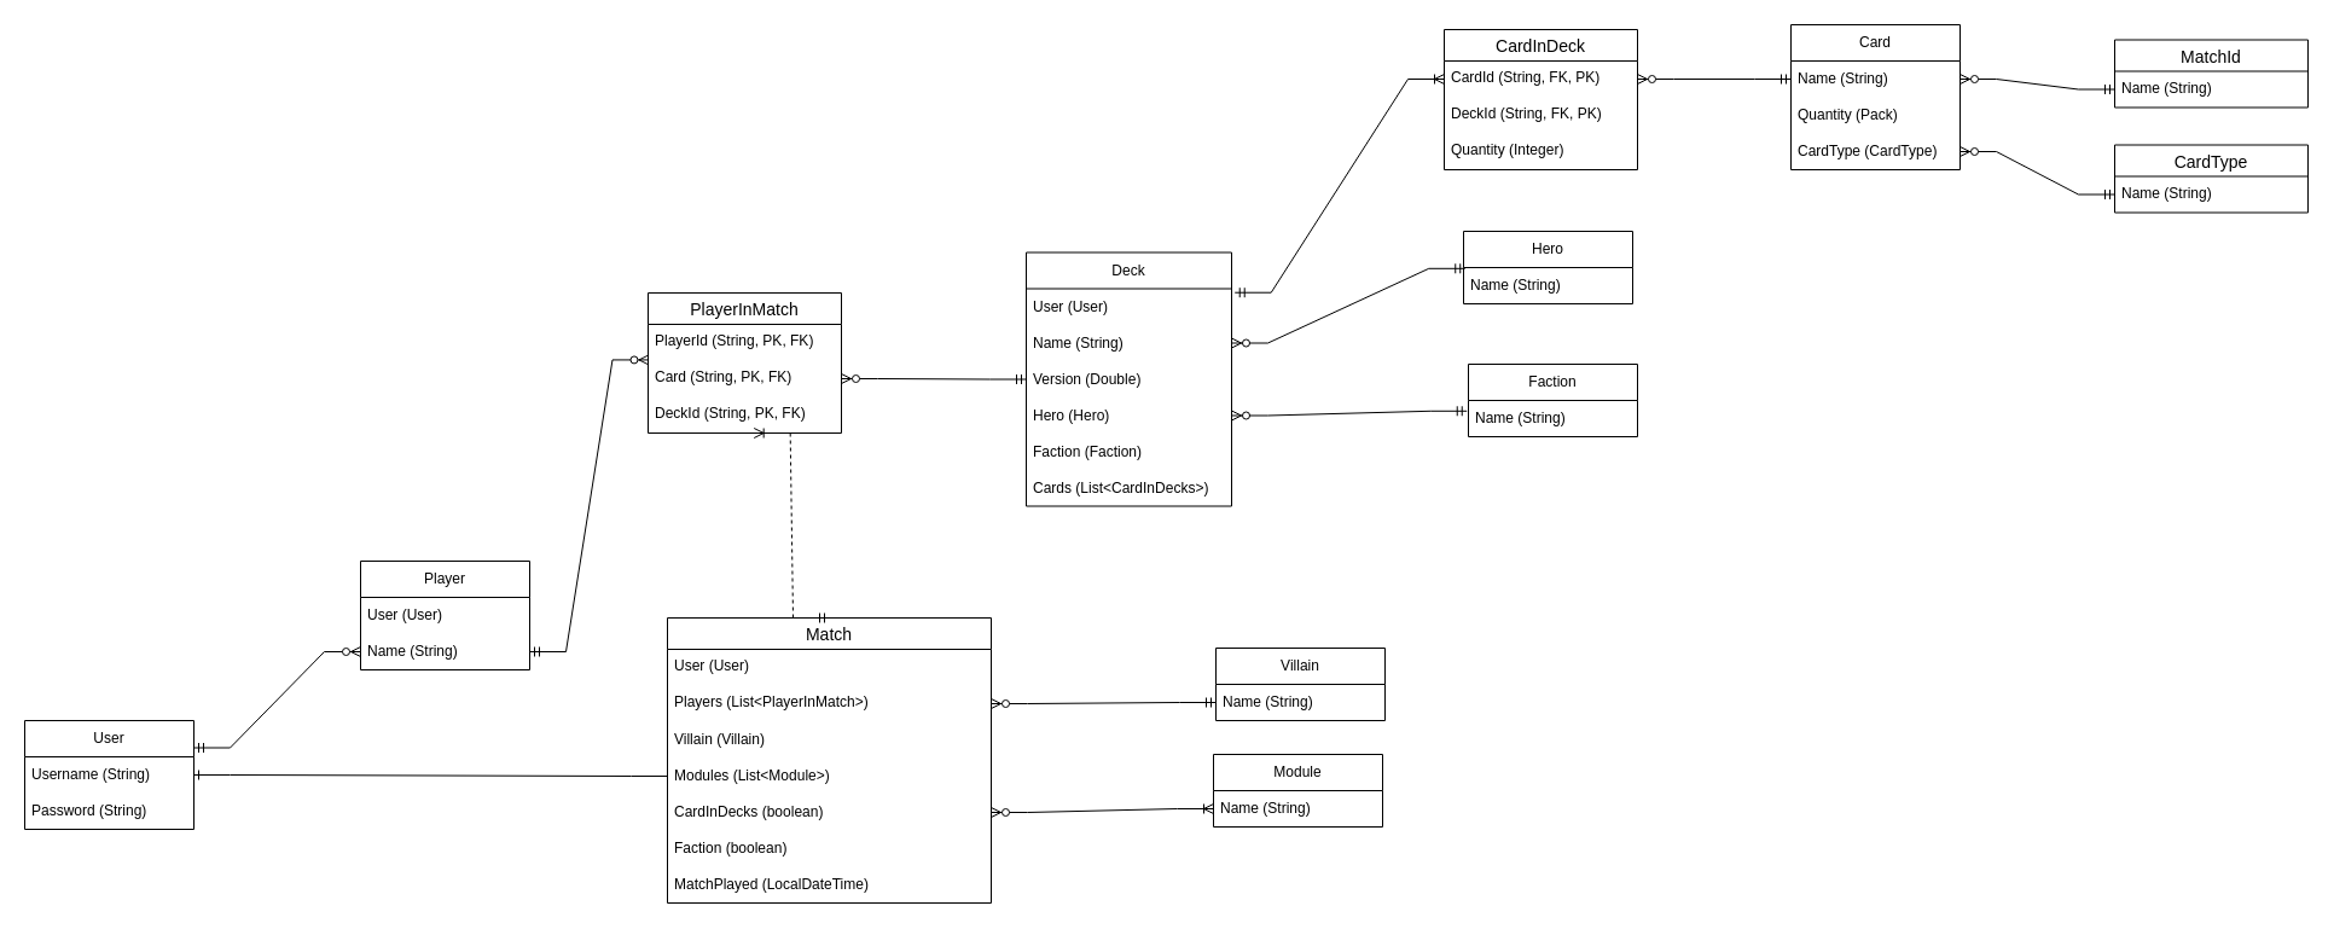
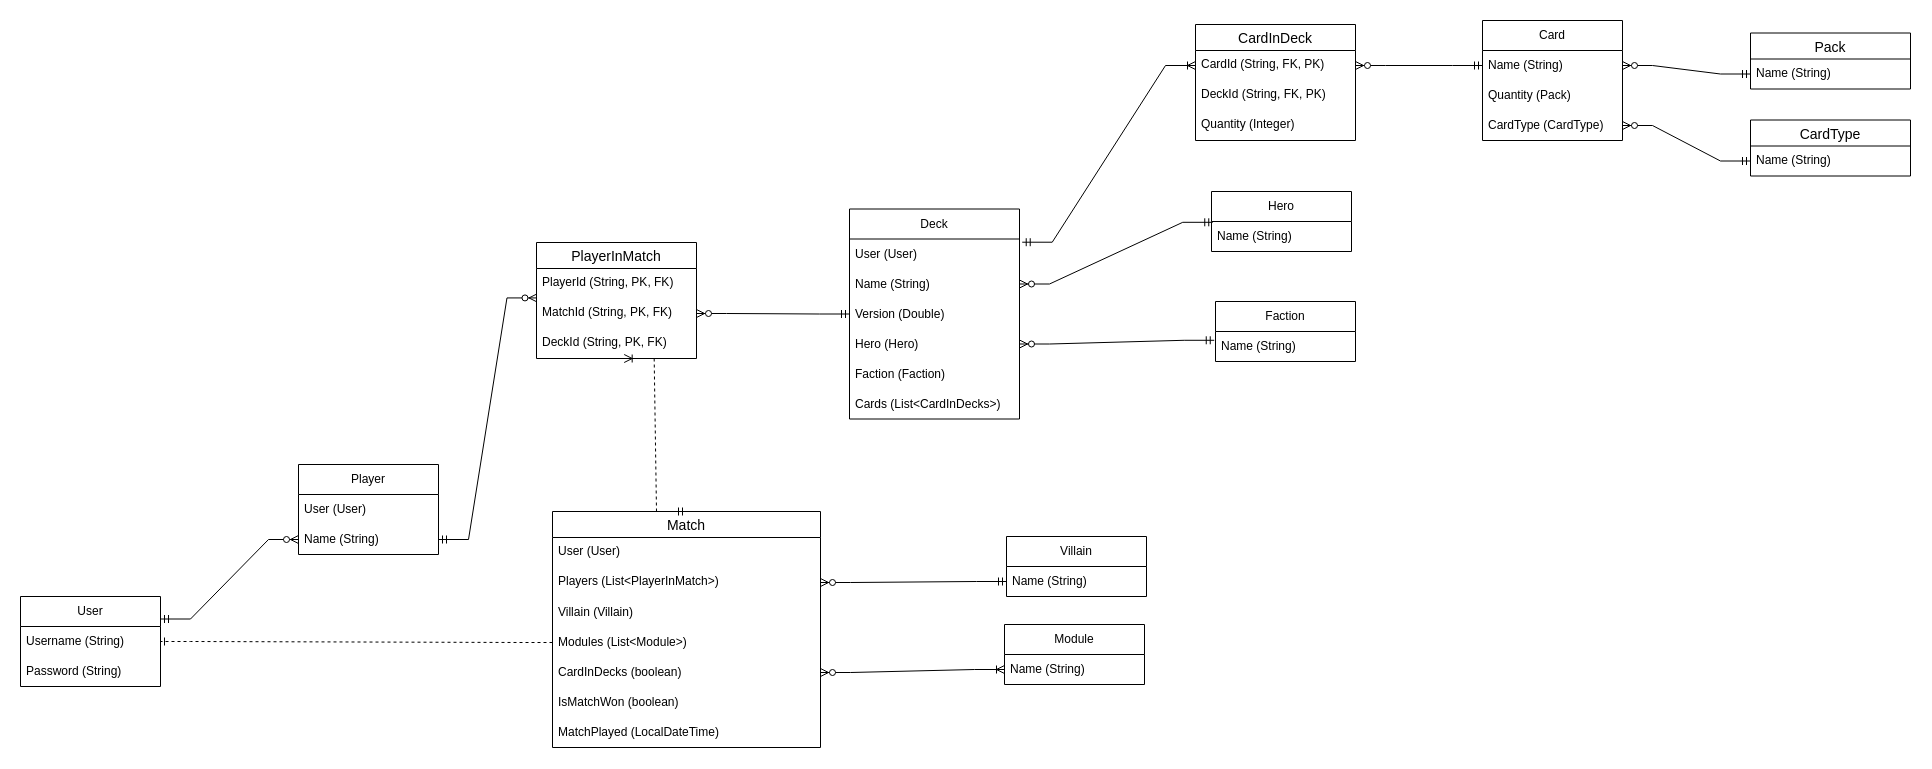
- <mxCell id="48" value="MatchId" style="swimlane;fontStyle=0;childLayout=stackLayout;horizontal=1;startSize=26;horizontalStack=0;resizeParent=1;resizeParentMax=0;resizeLast=0;collapsible=1;marginBottom=0;align=center;fontSize=14;" parent="1" vertex="1"><mxGeometry x="1750" y="32.5" width="160" height="56" as="geometry" /></mxCell>
+ <mxCell id="48" value="Pack" style="swimlane;fontStyle=0;childLayout=stackLayout;horizontal=1;startSize=26;horizontalStack=0;resizeParent=1;resizeParentMax=0;resizeLast=0;collapsible=1;marginBottom=0;align=center;fontSize=14;" parent="1" vertex="1"><mxGeometry x="1750" y="32.5" width="160" height="56" as="geometry" /></mxCell>
- <mxCell id="34" value="Card (String, PK, FK)" style="text;strokeColor=none;fillColor=none;spacingLeft=4;spacingRight=4;overflow=hidden;rotatable=0;points=[[0,0.5],[1,0.5]];portConstraint=eastwest;fontSize=12;whiteSpace=wrap;html=1;" parent="32" vertex="1"><mxGeometry y="56" width="160" height="30" as="geometry" /></mxCell>
+ <mxCell id="34" value="MatchId (String, PK, FK)" style="text;strokeColor=none;fillColor=none;spacingLeft=4;spacingRight=4;overflow=hidden;rotatable=0;points=[[0,0.5],[1,0.5]];portConstraint=eastwest;fontSize=12;whiteSpace=wrap;html=1;" parent="32" vertex="1"><mxGeometry y="56" width="160" height="30" as="geometry" /></mxCell>
- <mxCell id="28" value="" style="edgeStyle=entityRelationEdgeStyle;fontSize=12;html=1;endArrow=ERone;endFill=1;rounded=0;exitX=0;exitY=0.5;exitDx=0;exitDy=0;entryX=1;entryY=0.5;entryDx=0;entryDy=0;" parent="1" source="42" target="3" edge="1"><mxGeometry width="100" height="100" relative="1" as="geometry"><mxPoint x="260" y="721" as="sourcePoint" /><mxPoint x="270" y="576" as="targetPoint" /></mxGeometry></mxCell>
+ <mxCell id="28" value="" style="edgeStyle=entityRelationEdgeStyle;fontSize=12;html=1;endArrow=ERone;endFill=1;rounded=0;exitX=0;exitY=0.5;exitDx=0;exitDy=0;entryX=1;entryY=0.5;entryDx=0;entryDy=0;dashed=1;" parent="1" source="42" target="3" edge="1"><mxGeometry width="100" height="100" relative="1" as="geometry"><mxPoint x="260" y="721" as="sourcePoint" /><mxPoint x="270" y="576" as="targetPoint" /></mxGeometry></mxCell>
- <mxCell id="44" value="Faction (boolean)" style="text;strokeColor=none;fillColor=none;align=left;verticalAlign=middle;spacingLeft=4;spacingRight=4;overflow=hidden;points=[[0,0.5],[1,0.5]];portConstraint=eastwest;rotatable=0;whiteSpace=wrap;html=1;" parent="38" vertex="1"><mxGeometry y="176" width="268" height="30" as="geometry" /></mxCell>
+ <mxCell id="44" value="IsMatchWon (boolean)" style="text;strokeColor=none;fillColor=none;align=left;verticalAlign=middle;spacingLeft=4;spacingRight=4;overflow=hidden;points=[[0,0.5],[1,0.5]];portConstraint=eastwest;rotatable=0;whiteSpace=wrap;html=1;" parent="38" vertex="1"><mxGeometry y="176" width="268" height="30" as="geometry" /></mxCell>
